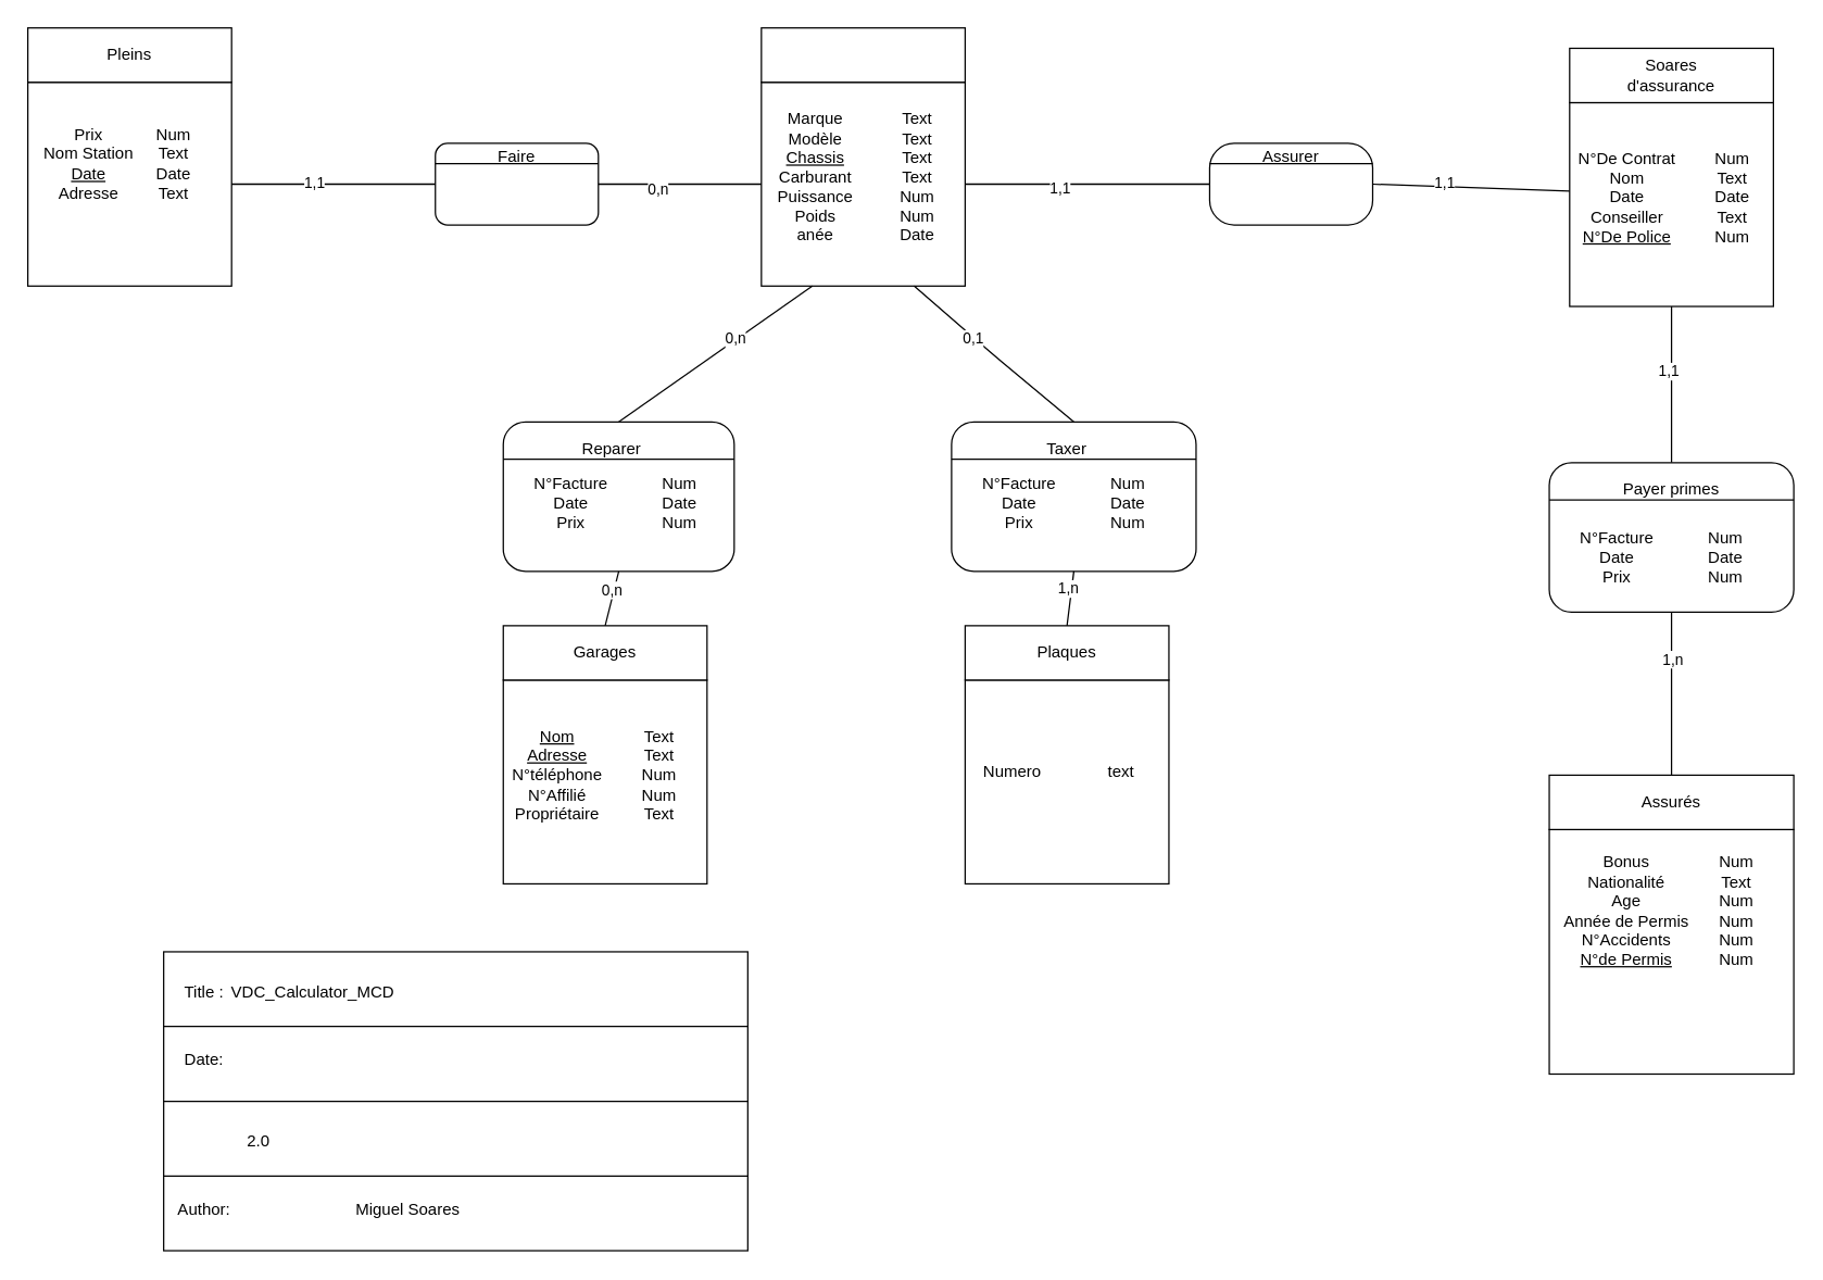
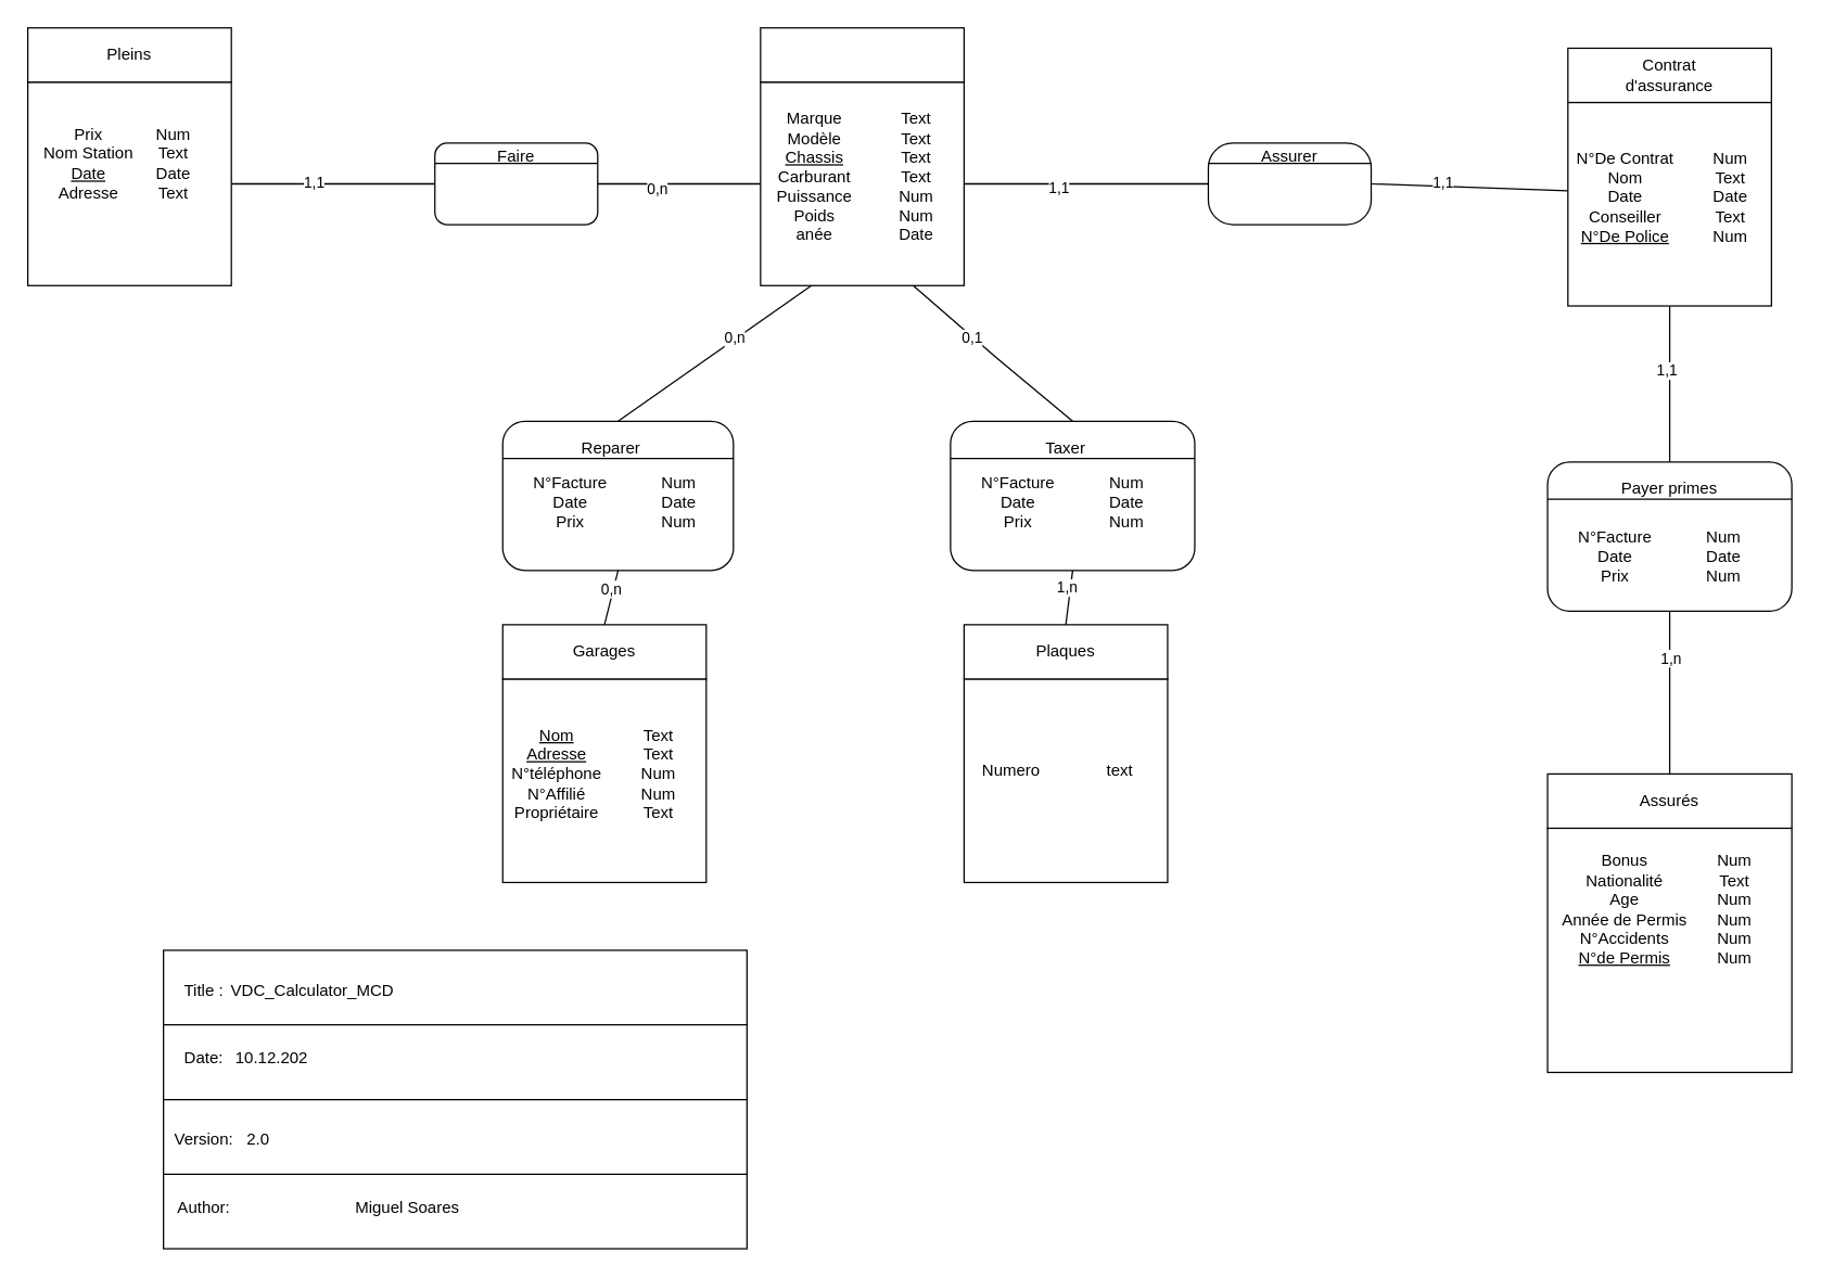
- <mxCell id="34" value="Soares d'assurance" style="text;html=1;strokeColor=none;fillColor=none;align=center;verticalAlign=middle;whiteSpace=wrap;rounded=0;" parent="31" vertex="1"><mxGeometry x="55" y="10" width="40" height="20" as="geometry" /></mxCell>
+ <mxCell id="34" value="Contrat d'assurance" style="text;html=1;strokeColor=none;fillColor=none;align=center;verticalAlign=middle;whiteSpace=wrap;rounded=0;" parent="31" vertex="1"><mxGeometry x="55" y="10" width="40" height="20" as="geometry" /></mxCell>
+ <mxCell id="88" value="10.12.202" style="text;html=1;strokeColor=none;fillColor=none;align=center;verticalAlign=middle;whiteSpace=wrap;rounded=0;" vertex="1" parent="1"><mxGeometry x="180" y="770" width="40" height="20" as="geometry" /></mxCell>
+ <mxCell id="85" value="Version:" style="text;html=1;strokeColor=none;fillColor=none;align=center;verticalAlign=middle;whiteSpace=wrap;rounded=0;" vertex="1" parent="1"><mxGeometry x="130" y="830" width="40" height="20" as="geometry" /></mxCell>
